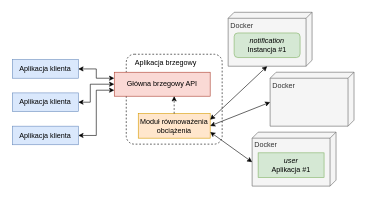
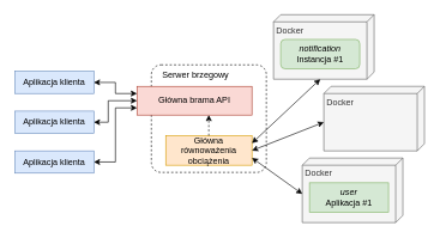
- <mxCell id="2" value="&amp;nbsp; &amp;nbsp; Aplikacja brzegowy" style="rounded=1;whiteSpace=wrap;html=1;align=left;verticalAlign=top;dashed=1;arcSize=9;" vertex="1" parent="1"><mxGeometry x="210" y="90" width="160" height="150" as="geometry" /></mxCell>
+ <mxCell id="2" value="&amp;nbsp; &amp;nbsp; Serwer brzegowy" style="rounded=1;whiteSpace=wrap;html=1;align=left;verticalAlign=top;dashed=1;arcSize=9;" vertex="1" parent="1"><mxGeometry x="210" y="90" width="160" height="150" as="geometry" /></mxCell>
- <mxCell id="4" value="Główna brzegowy API" style="rounded=0;whiteSpace=wrap;html=1;fillColor=#fad9d5;strokeColor=#ae4132;" vertex="1" parent="1"><mxGeometry x="190" y="120" width="160" height="40" as="geometry" /></mxCell>
+ <mxCell id="4" value="Główna brama API" style="rounded=0;whiteSpace=wrap;html=1;fillColor=#fad9d5;strokeColor=#ae4132;" vertex="1" parent="1"><mxGeometry x="190" y="120" width="160" height="40" as="geometry" /></mxCell>
- <mxCell id="3" value="Moduł równoważenia obciążenia" style="rounded=0;whiteSpace=wrap;html=1;fillColor=#ffe6cc;strokeColor=#d79b00;" vertex="1" parent="1"><mxGeometry x="230" y="189" width="120" height="41" as="geometry" /></mxCell>
+ <mxCell id="3" value="Główna równoważenia obciążenia" style="rounded=0;whiteSpace=wrap;html=1;fillColor=#ffe6cc;strokeColor=#d79b00;" vertex="1" parent="1"><mxGeometry x="230" y="189" width="120" height="41" as="geometry" /></mxCell>
